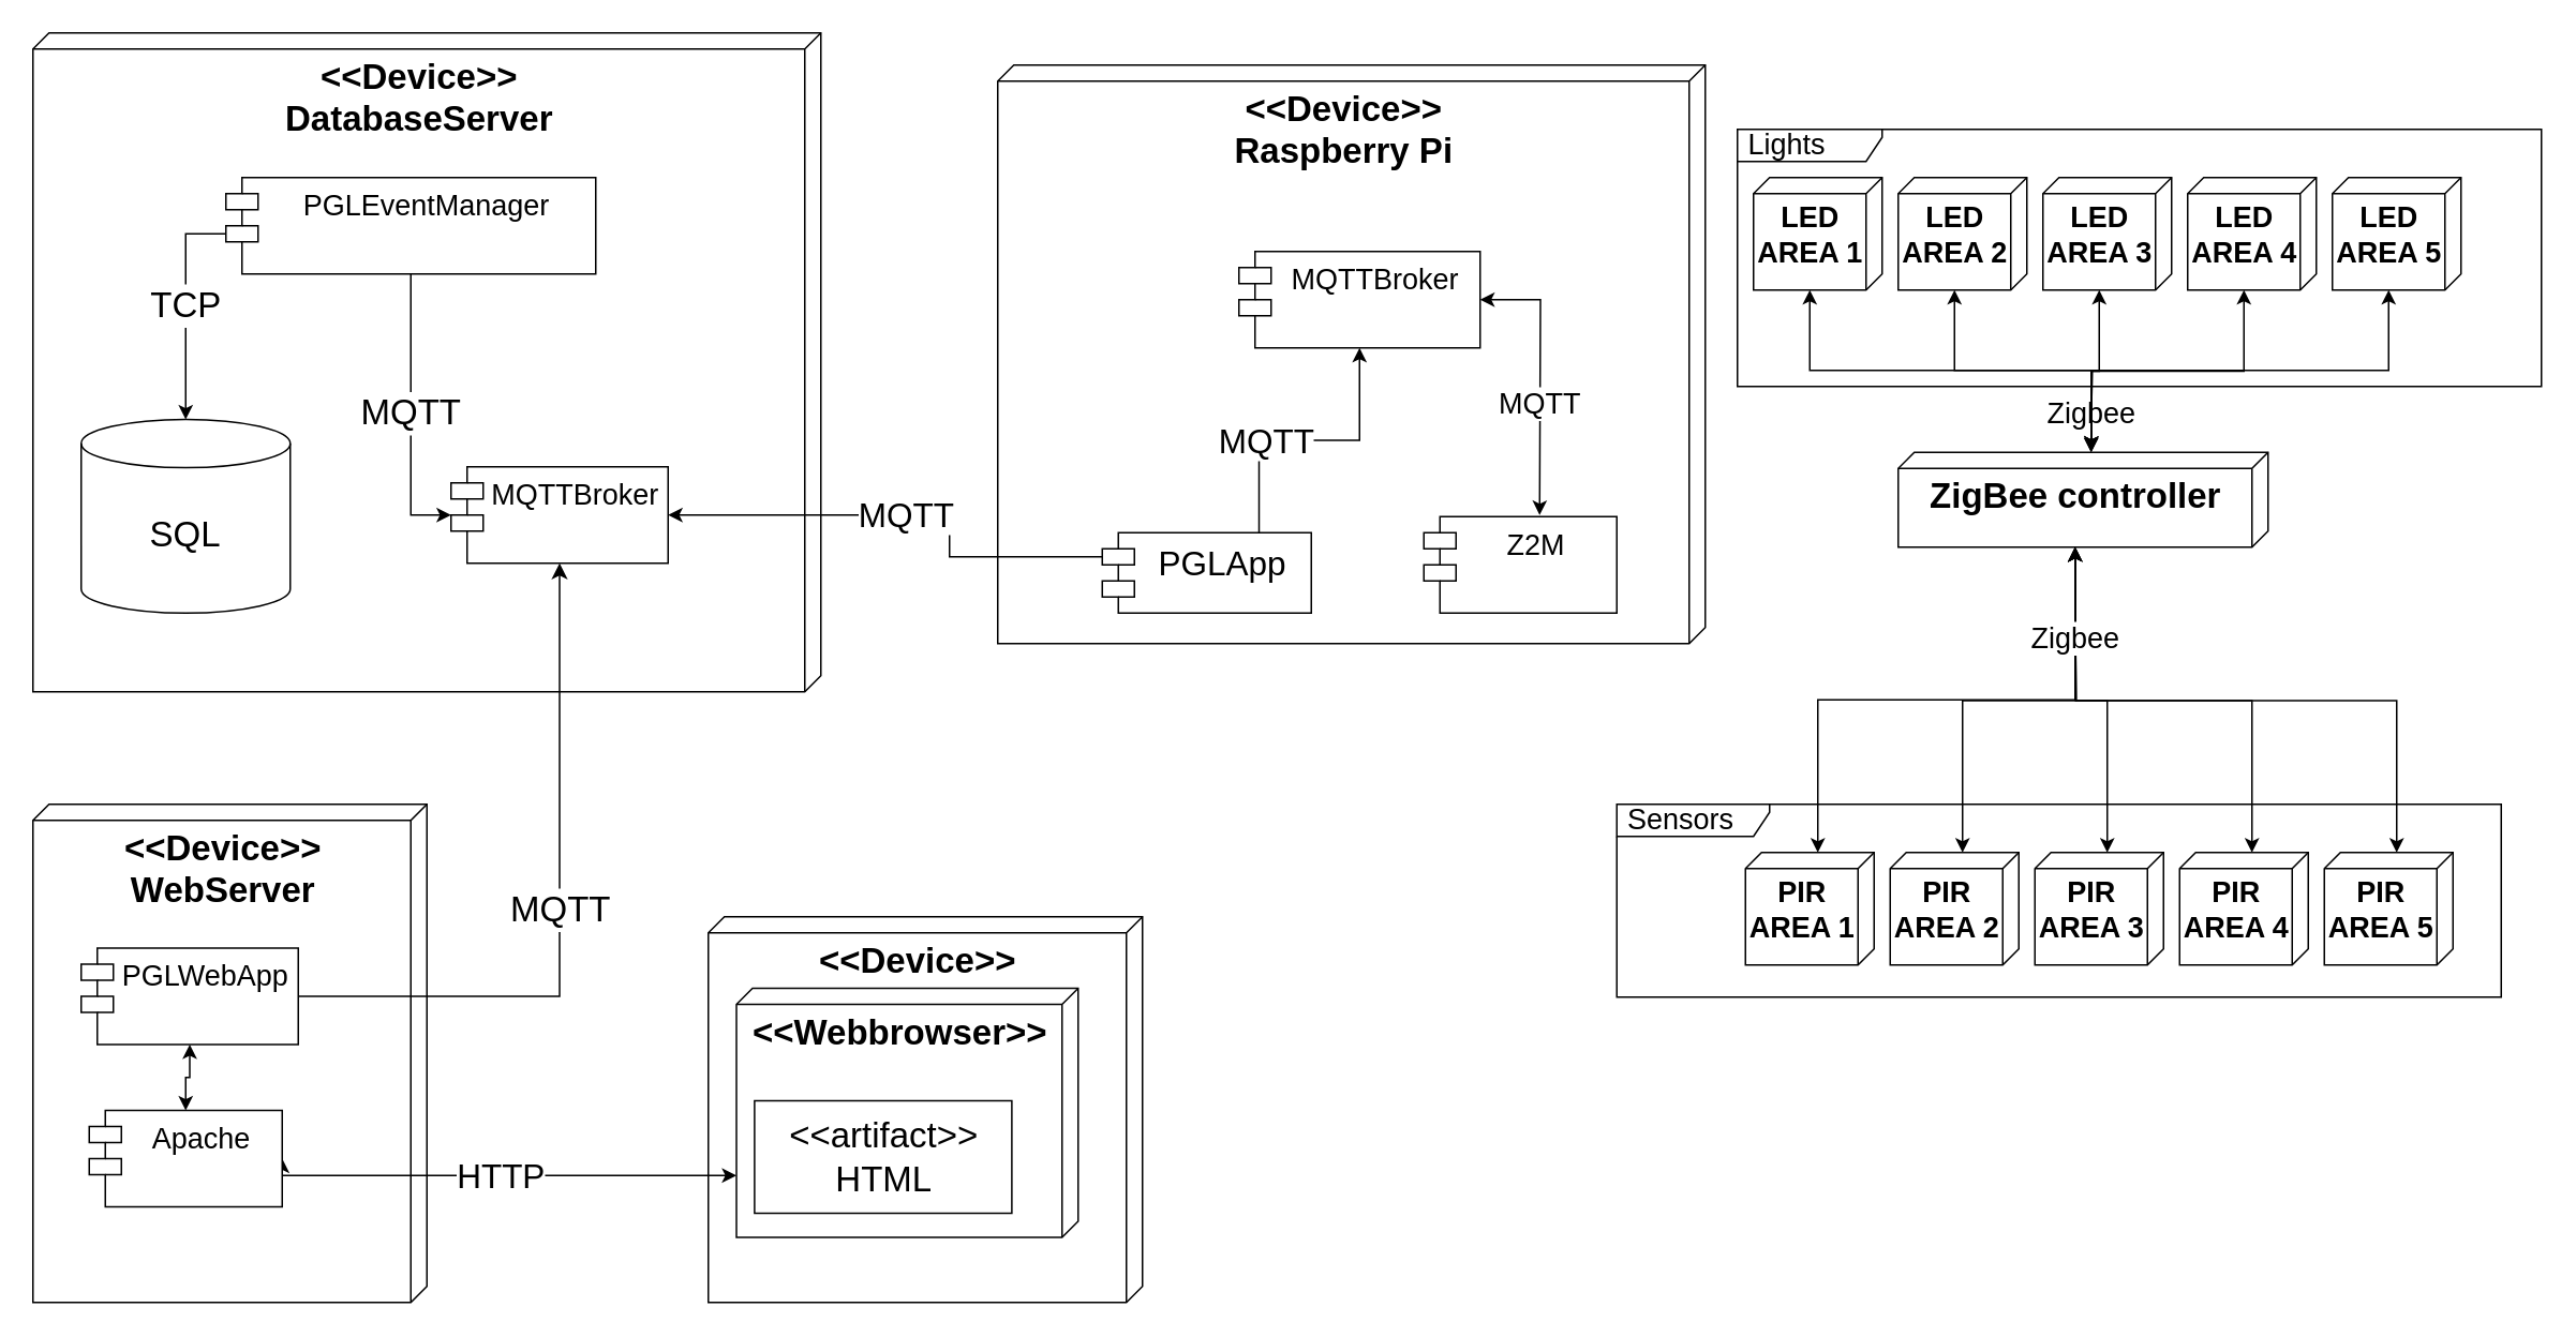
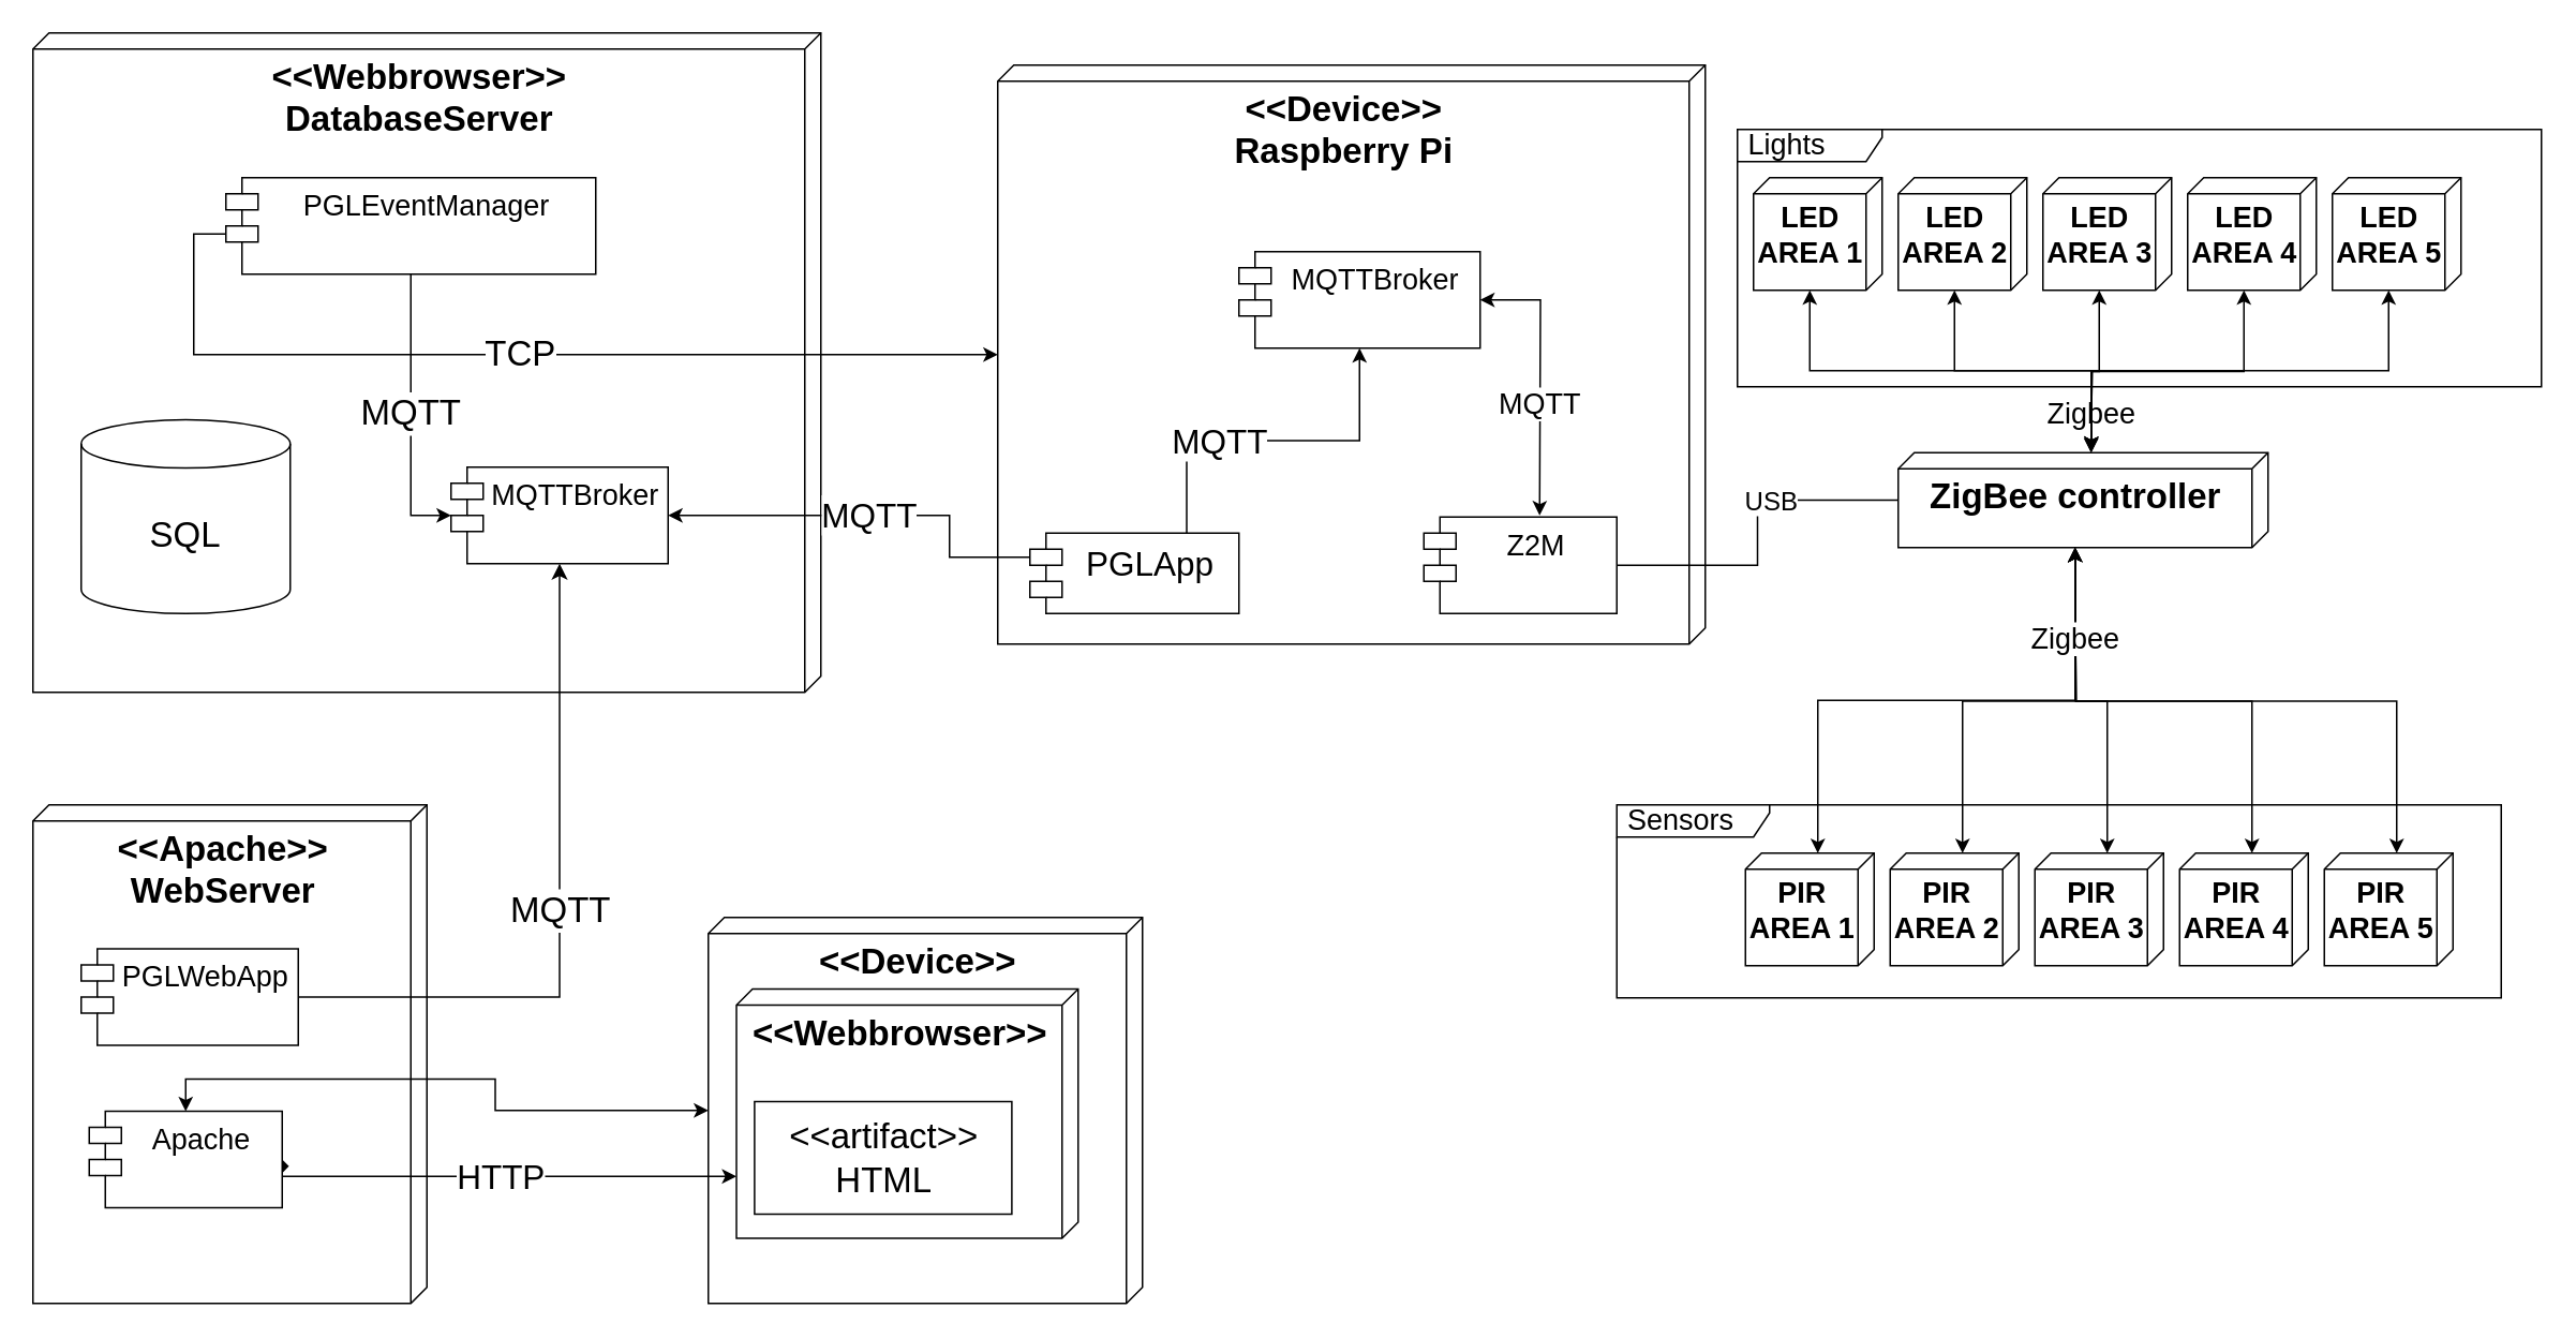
- <mxCell id="13" value="&amp;lt;&amp;lt;Device&amp;gt;&amp;gt;&lt;br&gt;DatabaseServer" style="verticalAlign=top;align=center;spacingTop=8;spacingLeft=2;spacingRight=12;shape=cube;size=10;direction=south;fontStyle=1;fontColor=default;html=1;fontSize=22;" parent="1" vertex="1"><mxGeometry x="20" y="20" width="490" height="410" as="geometry" /></mxCell>
+ <mxCell id="13" value="&amp;lt;&amp;lt;Webbrowser&amp;gt;&amp;gt;&lt;br&gt;DatabaseServer" style="verticalAlign=top;align=center;spacingTop=8;spacingLeft=2;spacingRight=12;shape=cube;size=10;direction=south;fontStyle=1;fontColor=default;html=1;fontSize=22;" parent="1" vertex="1"><mxGeometry x="20" y="20" width="490" height="410" as="geometry" /></mxCell>
- <mxCell id="18" value="TCP" style="edgeStyle=orthogonalEdgeStyle;rounded=0;orthogonalLoop=1;jettySize=auto;html=1;exitX=0;exitY=0;exitDx=0;exitDy=35;fontSize=22;exitPerimeter=0;" parent="1" source="19" target="15" edge="1"><mxGeometry relative="1" as="geometry" /></mxCell>
+ <mxCell id="18" value="TCP" style="edgeStyle=orthogonalEdgeStyle;rounded=0;orthogonalLoop=1;jettySize=auto;html=1;exitX=0;exitY=0;exitDx=0;exitDy=35;fontSize=22;exitPerimeter=0;" parent="1" source="19" target="4" edge="1"><mxGeometry relative="1" as="geometry" /></mxCell>
+ <mxCell id="5" value="&lt;font style=&quot;font-size: 16px;&quot;&gt;USB&lt;/font&gt;" style="edgeStyle=orthogonalEdgeStyle;rounded=0;orthogonalLoop=1;jettySize=auto;html=1;fontColor=default;endArrow=none;endFill=0;entryX=1;entryY=0.5;entryDx=0;entryDy=0;" parent="1" source="3" target="25" edge="1"><mxGeometry x="-0.263" relative="1" as="geometry"><mxPoint x="1210" y="360" as="targetPoint" /><Array as="points" /><mxPoint as="offset" /></mxGeometry></mxCell>
- <mxCell id="27" value="PGLApp" style="shape=module;align=left;spacingLeft=20;align=center;verticalAlign=top;fontSize=21;" parent="1" vertex="1"><mxGeometry x="685" y="331" width="130" height="50" as="geometry" /></mxCell>
+ <mxCell id="27" value="PGLApp" style="shape=module;align=left;spacingLeft=20;align=center;verticalAlign=top;fontSize=21;" parent="1" vertex="1"><mxGeometry x="640" y="331" width="130" height="50" as="geometry" /></mxCell>
- <mxCell id="2" value="&amp;lt;&amp;lt;Device&amp;gt;&amp;gt;&lt;br&gt;WebServer" style="verticalAlign=top;align=center;spacingTop=8;spacingLeft=2;spacingRight=12;shape=cube;size=10;direction=south;fontStyle=1;fontColor=default;html=1;fontSize=22;" parent="1" vertex="1"><mxGeometry x="20" y="500" width="245" height="310" as="geometry" /></mxCell>
+ <mxCell id="2" value="&amp;lt;&amp;lt;Apache&amp;gt;&amp;gt;&lt;br&gt;WebServer" style="verticalAlign=top;align=center;spacingTop=8;spacingLeft=2;spacingRight=12;shape=cube;size=10;direction=south;fontStyle=1;fontColor=default;html=1;fontSize=22;" parent="1" vertex="1"><mxGeometry x="20" y="500" width="245" height="310" as="geometry" /></mxCell>
- <mxCell id="22" style="edgeStyle=orthogonalEdgeStyle;rounded=0;orthogonalLoop=1;jettySize=auto;html=1;exitX=0.5;exitY=0;exitDx=0;exitDy=0;entryX=0.5;entryY=1;entryDx=0;entryDy=0;fontSize=22;startArrow=classic;startFill=1;" parent="1" source="23" target="21" edge="1"><mxGeometry relative="1" as="geometry" /></mxCell>
+ <mxCell id="22" style="edgeStyle=orthogonalEdgeStyle;rounded=0;orthogonalLoop=1;jettySize=auto;html=1;exitX=0.5;exitY=0;exitDx=0;exitDy=0;fontSize=22;startArrow=classic;startFill=1;" parent="1" source="23" target="10" edge="1"><mxGeometry relative="1" as="geometry" /></mxCell>
- <mxCell id="14" value="&lt;font style=&quot;font-size: 21px;&quot;&gt;HTTP&lt;/font&gt;" style="edgeStyle=orthogonalEdgeStyle;rounded=0;orthogonalLoop=1;jettySize=auto;html=1;endArrow=classic;endFill=1;entryX=1;entryY=0.5;entryDx=0;entryDy=0;startArrow=classic;startFill=1;" parent="1" source="11" target="23" edge="1"><mxGeometry relative="1" as="geometry"><mxPoint x="1285" y="-830" as="targetPoint" /><Array as="points"><mxPoint x="360" y="731" /><mxPoint x="360" y="731" /></Array></mxGeometry></mxCell>
+ <mxCell id="14" value="&lt;font style=&quot;font-size: 21px;&quot;&gt;HTTP&lt;/font&gt;" style="edgeStyle=orthogonalEdgeStyle;rounded=0;orthogonalLoop=1;jettySize=auto;html=1;endArrow=diamond;endFill=1;entryX=1;entryY=0.5;entryDx=0;entryDy=0;startArrow=classic;startFill=1;" parent="1" source="11" target="23" edge="1"><mxGeometry relative="1" as="geometry"><mxPoint x="1285" y="-830" as="targetPoint" /><Array as="points"><mxPoint x="360" y="731" /><mxPoint x="360" y="731" /></Array></mxGeometry></mxCell>
